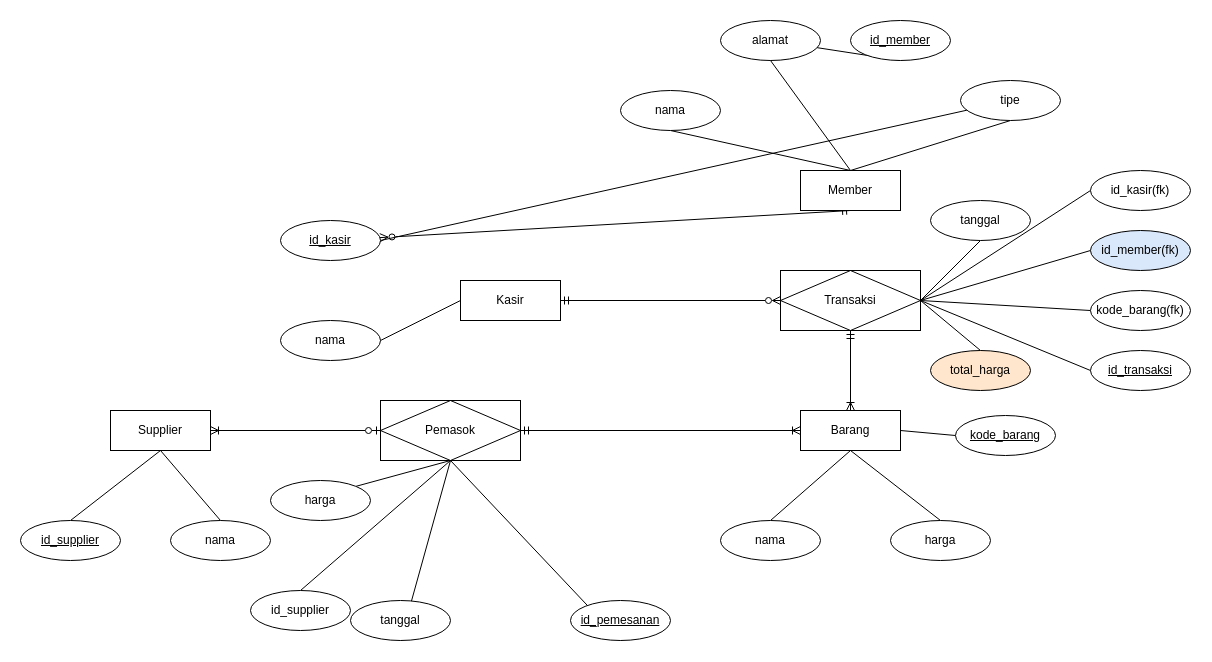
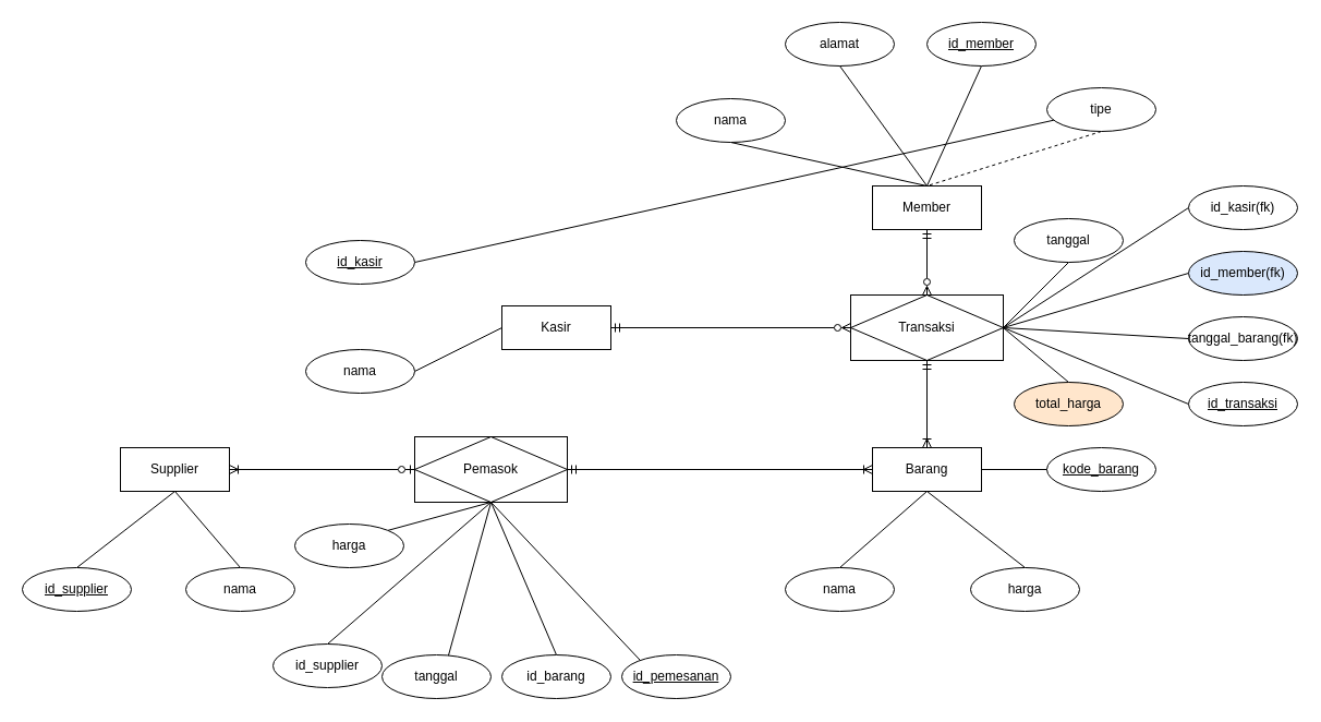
- <mxCell id="18" style="edgeStyle=none;rounded=0;orthogonalLoop=1;jettySize=auto;html=1;exitX=0.5;exitY=1;exitDx=0;exitDy=0;startArrow=none;startFill=0;endArrow=none;endFill=0;" parent="1" source="19" target="16" edge="1"><mxGeometry relative="1" as="geometry" /></mxCell>
+ <mxCell id="18" style="edgeStyle=none;rounded=0;orthogonalLoop=1;jettySize=auto;html=1;exitX=0.5;exitY=1;exitDx=0;exitDy=0;entryX=0.5;entryY=0;entryDx=0;entryDy=0;startArrow=none;startFill=0;endArrow=none;endFill=0;" parent="1" source="19" target="3" edge="1"><mxGeometry relative="1" as="geometry" /></mxCell>
- <mxCell id="20" style="edgeStyle=none;rounded=0;orthogonalLoop=1;jettySize=auto;html=1;exitX=0.5;exitY=1;exitDx=0;exitDy=0;entryX=0.5;entryY=0;entryDx=0;entryDy=0;startArrow=none;startFill=0;endArrow=none;endFill=0;" parent="1" source="21" target="3" edge="1"><mxGeometry relative="1" as="geometry" /></mxCell>
+ <mxCell id="20" style="edgeStyle=none;rounded=0;orthogonalLoop=1;jettySize=auto;html=1;exitX=0.5;exitY=1;exitDx=0;exitDy=0;entryX=0.5;entryY=0;entryDx=0;entryDy=0;startArrow=none;startFill=0;endArrow=none;endFill=0;dashed=1;" parent="1" source="21" target="3" edge="1"><mxGeometry relative="1" as="geometry" /></mxCell>
- <mxCell id="2" style="edgeStyle=none;rounded=0;orthogonalLoop=1;jettySize=auto;html=1;exitX=0.5;exitY=1;exitDx=0;exitDy=0;startArrow=ERmandOne;startFill=0;endArrow=ERzeroToMany;endFill=0;" parent="1" source="3" target="54" edge="1"><mxGeometry relative="1" as="geometry" /></mxCell>
+ <mxCell id="2" style="edgeStyle=none;rounded=0;orthogonalLoop=1;jettySize=auto;html=1;exitX=0.5;exitY=1;exitDx=0;exitDy=0;entryX=0.5;entryY=0;entryDx=0;entryDy=0;startArrow=ERmandOne;startFill=0;endArrow=ERzeroToMany;endFill=0;" parent="1" source="3" target="12" edge="1"><mxGeometry relative="1" as="geometry" /></mxCell>
- <mxCell id="30" value="kode_barang(fk)" style="ellipse;whiteSpace=wrap;html=1;align=center;" parent="1" vertex="1"><mxGeometry x="1090" y="290" width="100" height="40" as="geometry" /></mxCell>
+ <mxCell id="30" value="tanggal_barang(fk)" style="ellipse;whiteSpace=wrap;html=1;align=center;" parent="1" vertex="1"><mxGeometry x="1090" y="290" width="100" height="40" as="geometry" /></mxCell>
- <mxCell id="22" value="kode_barang" style="ellipse;whiteSpace=wrap;html=1;align=center;fontStyle=4" parent="1" vertex="1"><mxGeometry x="955" y="415" width="100" height="40" as="geometry" /></mxCell>
+ <mxCell id="22" value="kode_barang" style="ellipse;whiteSpace=wrap;html=1;align=center;fontStyle=4" parent="1" vertex="1"><mxGeometry x="960" y="410" width="100" height="40" as="geometry" /></mxCell>
+ <mxCell id="24" style="edgeStyle=none;rounded=0;orthogonalLoop=1;jettySize=auto;html=1;exitX=0.5;exitY=1;exitDx=0;exitDy=0;entryX=0.5;entryY=0;entryDx=0;entryDy=0;startArrow=none;startFill=0;endArrow=none;endFill=0;" parent="1" source="28" target="37" edge="1"><mxGeometry relative="1" as="geometry" /></mxCell>
+ <mxCell id="37" value="id_barang" style="ellipse;whiteSpace=wrap;html=1;align=center;fontStyle=0" parent="1" vertex="1"><mxGeometry x="460" y="600" width="100" height="40" as="geometry" /></mxCell>
